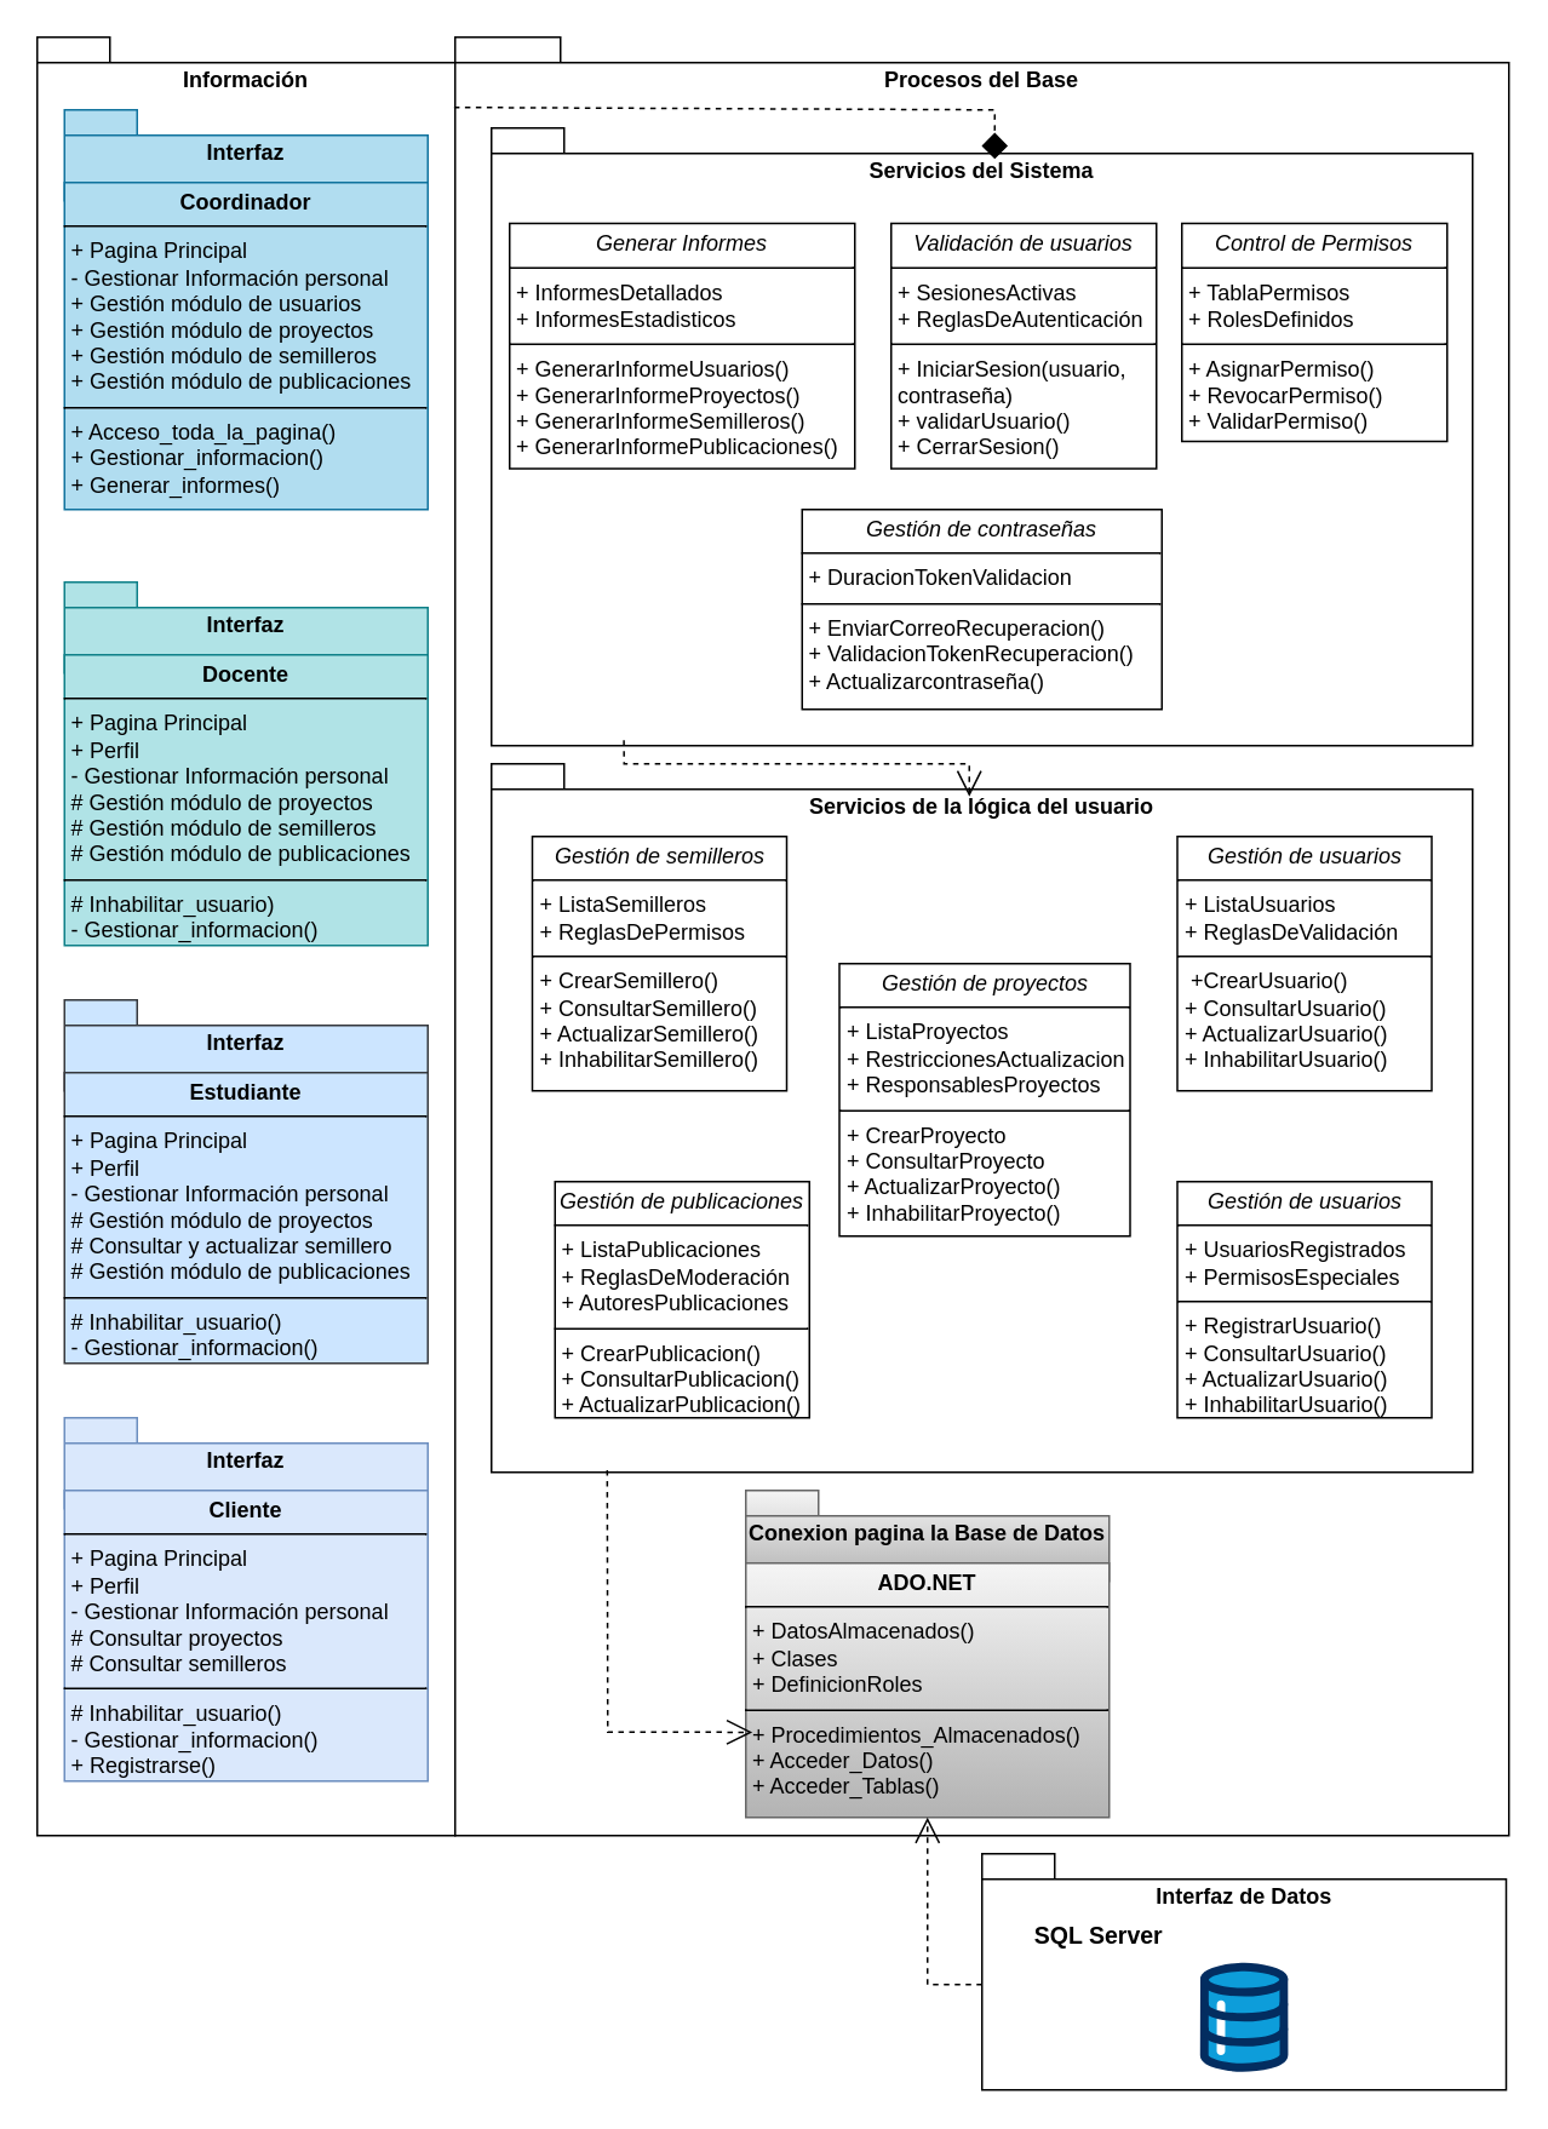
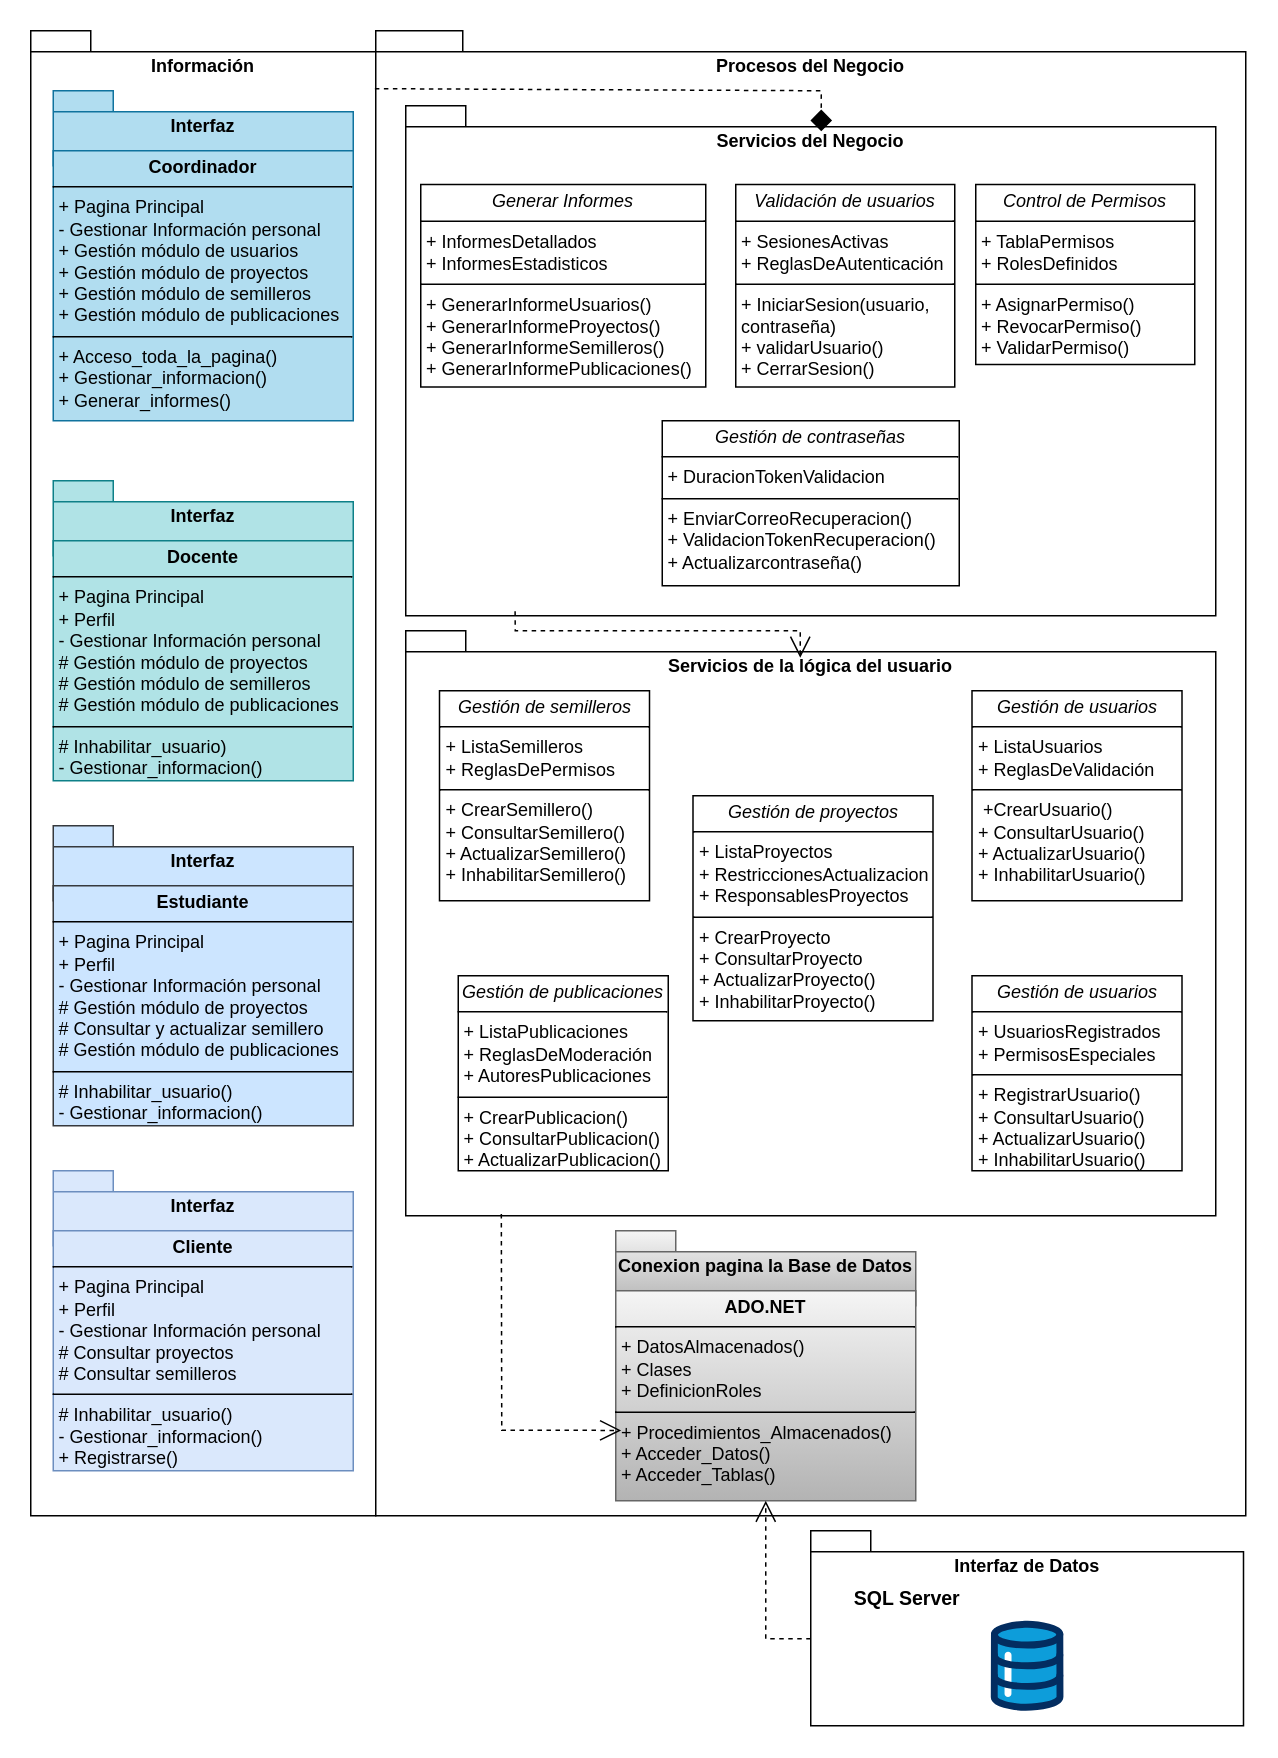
- <mxCell id="11" value="Procesos del Base" style="shape=folder;fontStyle=1;spacingTop=10;tabWidth=40;tabHeight=14;tabPosition=left;html=1;whiteSpace=wrap;verticalAlign=top;" vertex="1" parent="1"><mxGeometry x="250" y="20" width="580" height="990" as="geometry" /></mxCell>
+ <mxCell id="11" value="Procesos del Negocio" style="shape=folder;fontStyle=1;spacingTop=10;tabWidth=40;tabHeight=14;tabPosition=left;html=1;whiteSpace=wrap;verticalAlign=top;" vertex="1" parent="1"><mxGeometry x="250" y="20" width="580" height="990" as="geometry" /></mxCell>
- <mxCell id="13" value="Servicios del Sistema" style="shape=folder;fontStyle=1;spacingTop=10;tabWidth=40;tabHeight=14;tabPosition=left;html=1;whiteSpace=wrap;verticalAlign=top;" vertex="1" parent="1"><mxGeometry x="270" y="70" width="540" height="340" as="geometry" /></mxCell>
+ <mxCell id="13" value="Servicios del Negocio" style="shape=folder;fontStyle=1;spacingTop=10;tabWidth=40;tabHeight=14;tabPosition=left;html=1;whiteSpace=wrap;verticalAlign=top;" vertex="1" parent="1"><mxGeometry x="270" y="70" width="540" height="340" as="geometry" /></mxCell>
